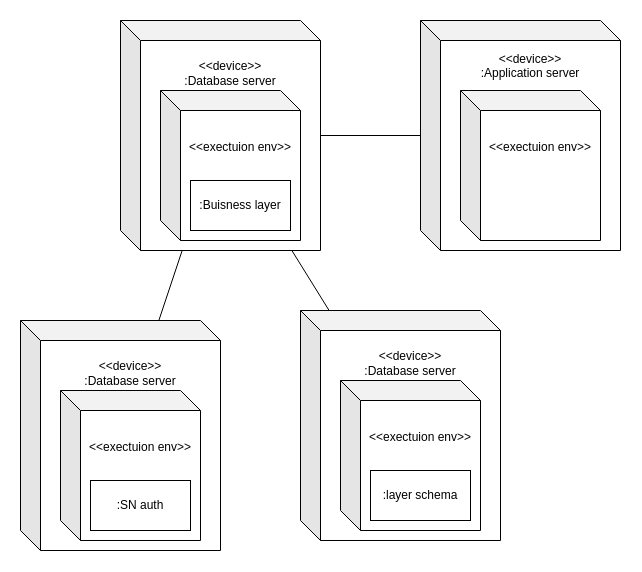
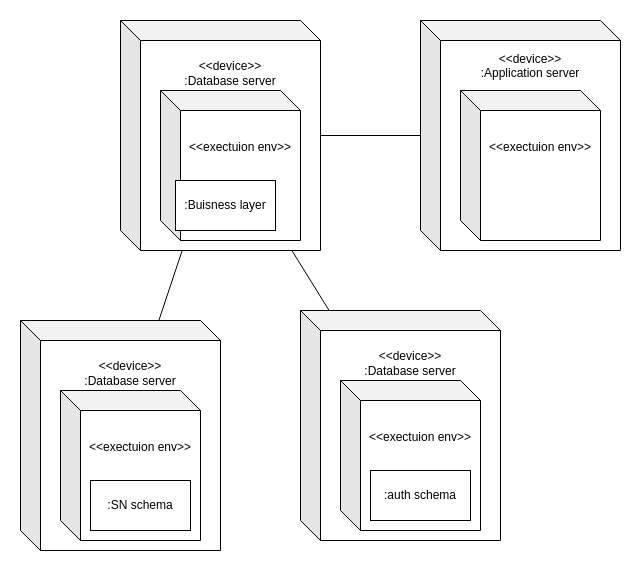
- <mxCell id="6" value=":Buisness layer" style="rounded=0;whiteSpace=wrap;html=1;" vertex="1" parent="1"><mxGeometry x="190" y="180" width="100" height="50" as="geometry" /></mxCell>
+ <mxCell id="6" value=":Buisness layer" style="rounded=0;whiteSpace=wrap;html=1;" vertex="1" parent="1"><mxGeometry x="175" y="180" width="100" height="50" as="geometry" /></mxCell>
- <mxCell id="12" value=":layer schema" style="rounded=0;whiteSpace=wrap;html=1;" vertex="1" parent="1"><mxGeometry x="370" y="470" width="100" height="50" as="geometry" /></mxCell>
+ <mxCell id="12" value=":auth schema" style="rounded=0;whiteSpace=wrap;html=1;" vertex="1" parent="1"><mxGeometry x="370" y="470" width="100" height="50" as="geometry" /></mxCell>
- <mxCell id="9" value=":SN auth" style="rounded=0;whiteSpace=wrap;html=1;" vertex="1" parent="1"><mxGeometry x="90" y="480" width="100" height="50" as="geometry" /></mxCell>
+ <mxCell id="9" value=":SN schema" style="rounded=0;whiteSpace=wrap;html=1;" vertex="1" parent="1"><mxGeometry x="90" y="480" width="100" height="50" as="geometry" /></mxCell>
